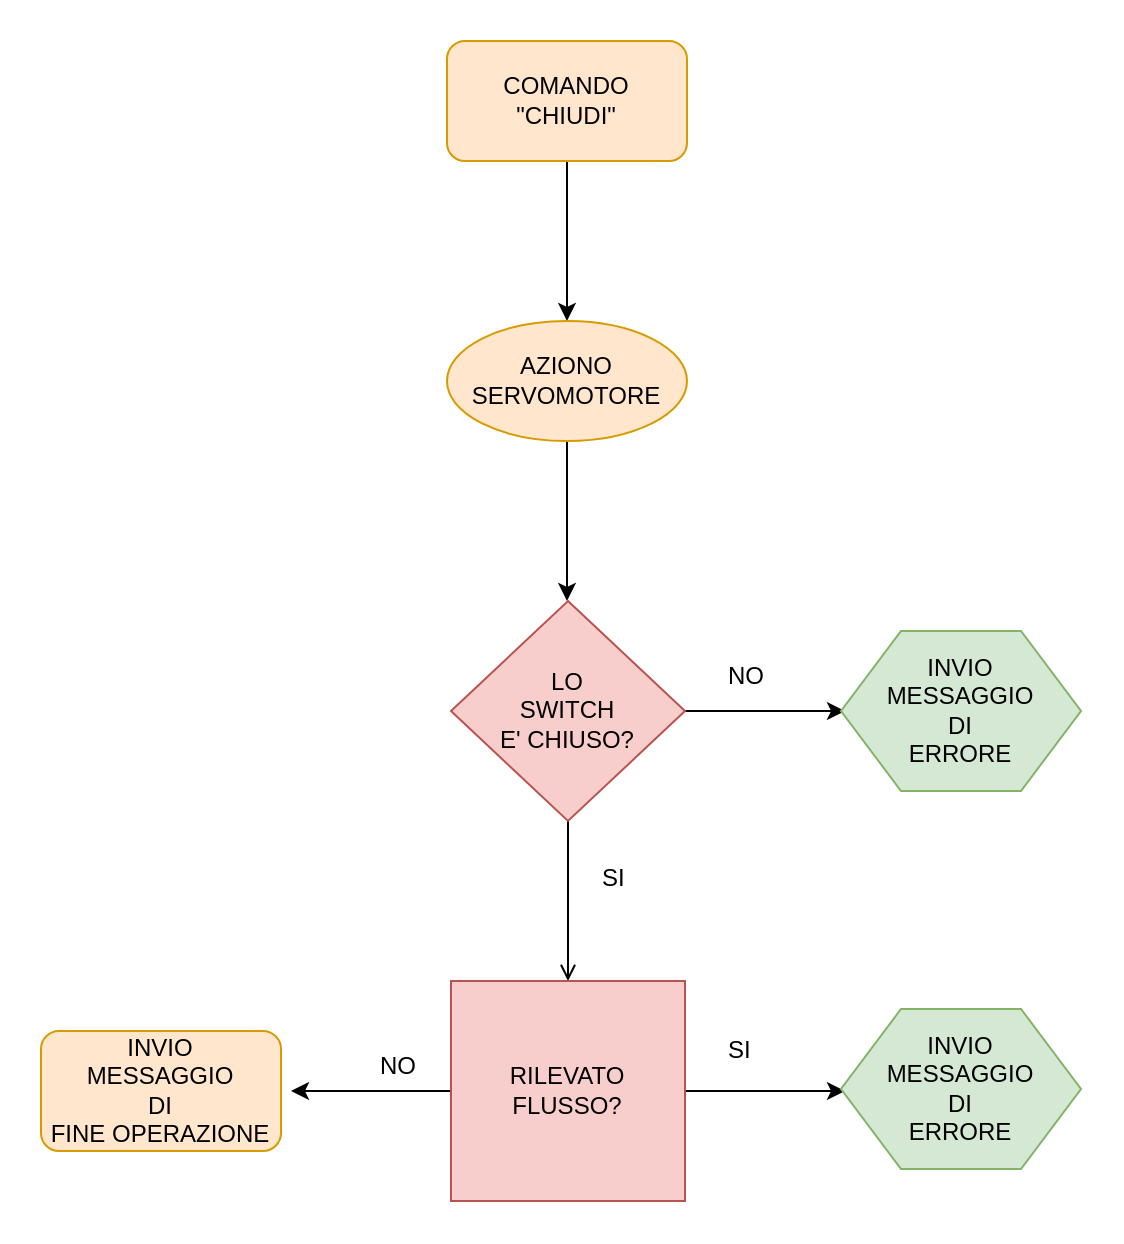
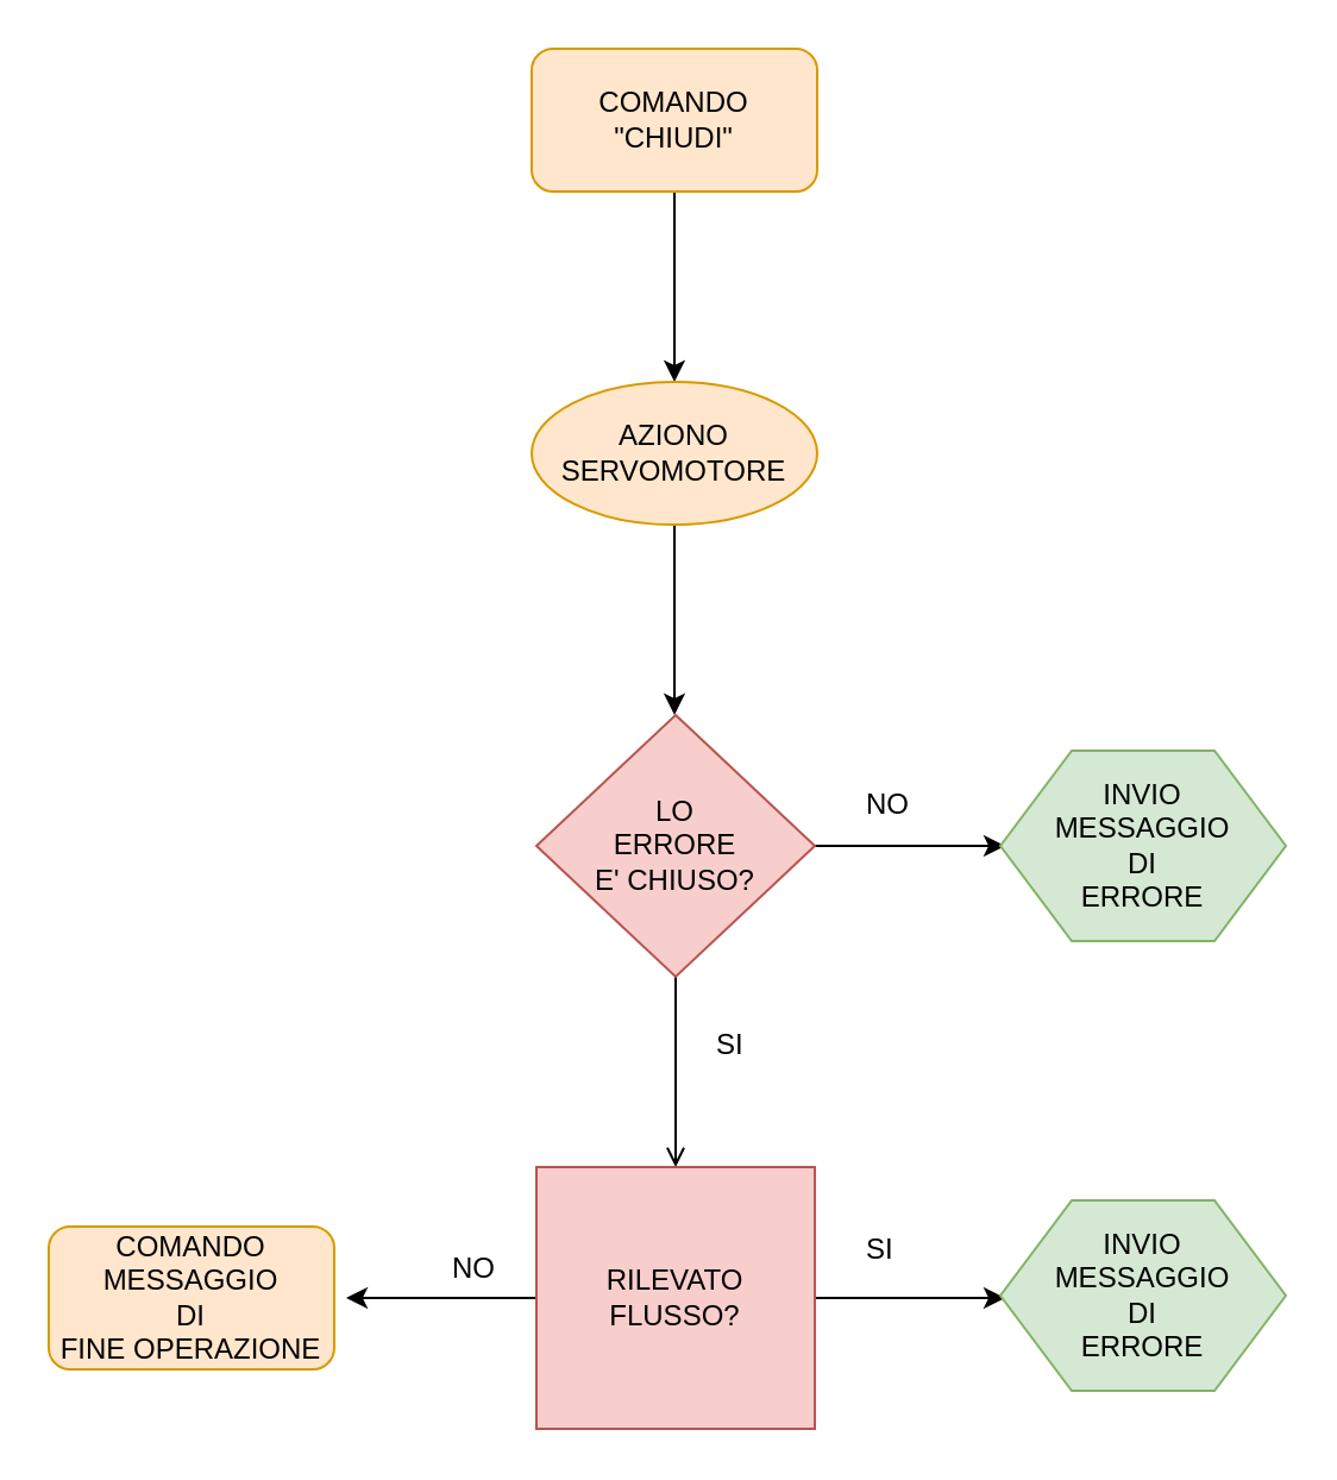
- <mxCell id="8" value="LO&lt;br&gt;SWITCH&lt;br&gt;E' CHIUSO?&lt;br&gt;" style="rhombus;whiteSpace=wrap;html=1;fillColor=#f8cecc;strokeColor=#b85450;" vertex="1" parent="1"><mxGeometry x="225" y="300" width="117" height="110" as="geometry" /></mxCell>
+ <mxCell id="8" value="LO&lt;br&gt;ERRORE&lt;br&gt;E' CHIUSO?&lt;br&gt;" style="rhombus;whiteSpace=wrap;html=1;fillColor=#f8cecc;strokeColor=#b85450;" vertex="1" parent="1"><mxGeometry x="225" y="300" width="117" height="110" as="geometry" /></mxCell>
- <mxCell id="18" value="INVIO&lt;br&gt;MESSAGGIO&lt;br&gt;DI&lt;br&gt;FINE OPERAZIONE&lt;br&gt;" style="rounded=1;whiteSpace=wrap;html=1;fillColor=#ffe6cc;strokeColor=#d79b00;" vertex="1" parent="1"><mxGeometry x="20" y="515" width="120" height="60" as="geometry" /></mxCell>
+ <mxCell id="18" value="COMANDO&lt;br&gt;MESSAGGIO&lt;br&gt;DI&lt;br&gt;FINE OPERAZIONE&lt;br&gt;" style="rounded=1;whiteSpace=wrap;html=1;fillColor=#ffe6cc;strokeColor=#d79b00;" vertex="1" parent="1"><mxGeometry x="20" y="515" width="120" height="60" as="geometry" /></mxCell>
